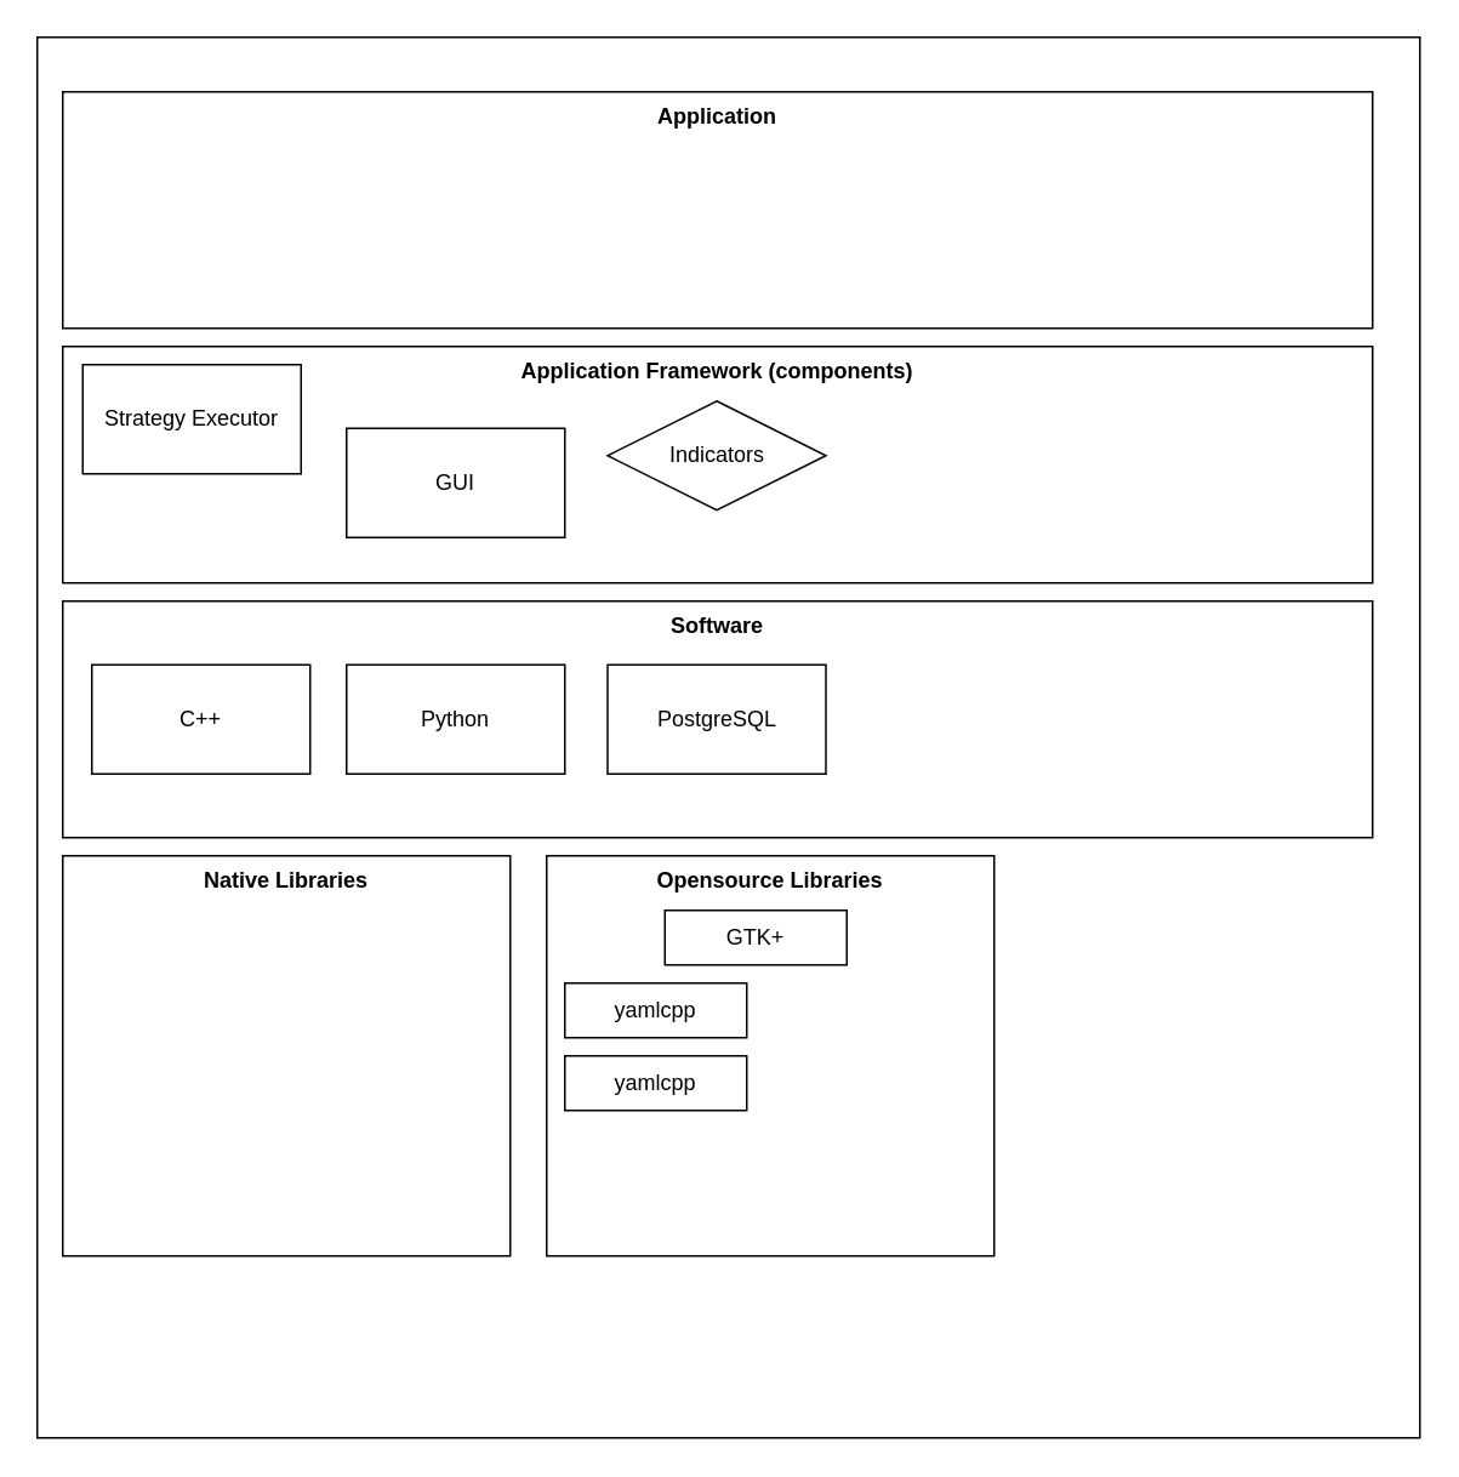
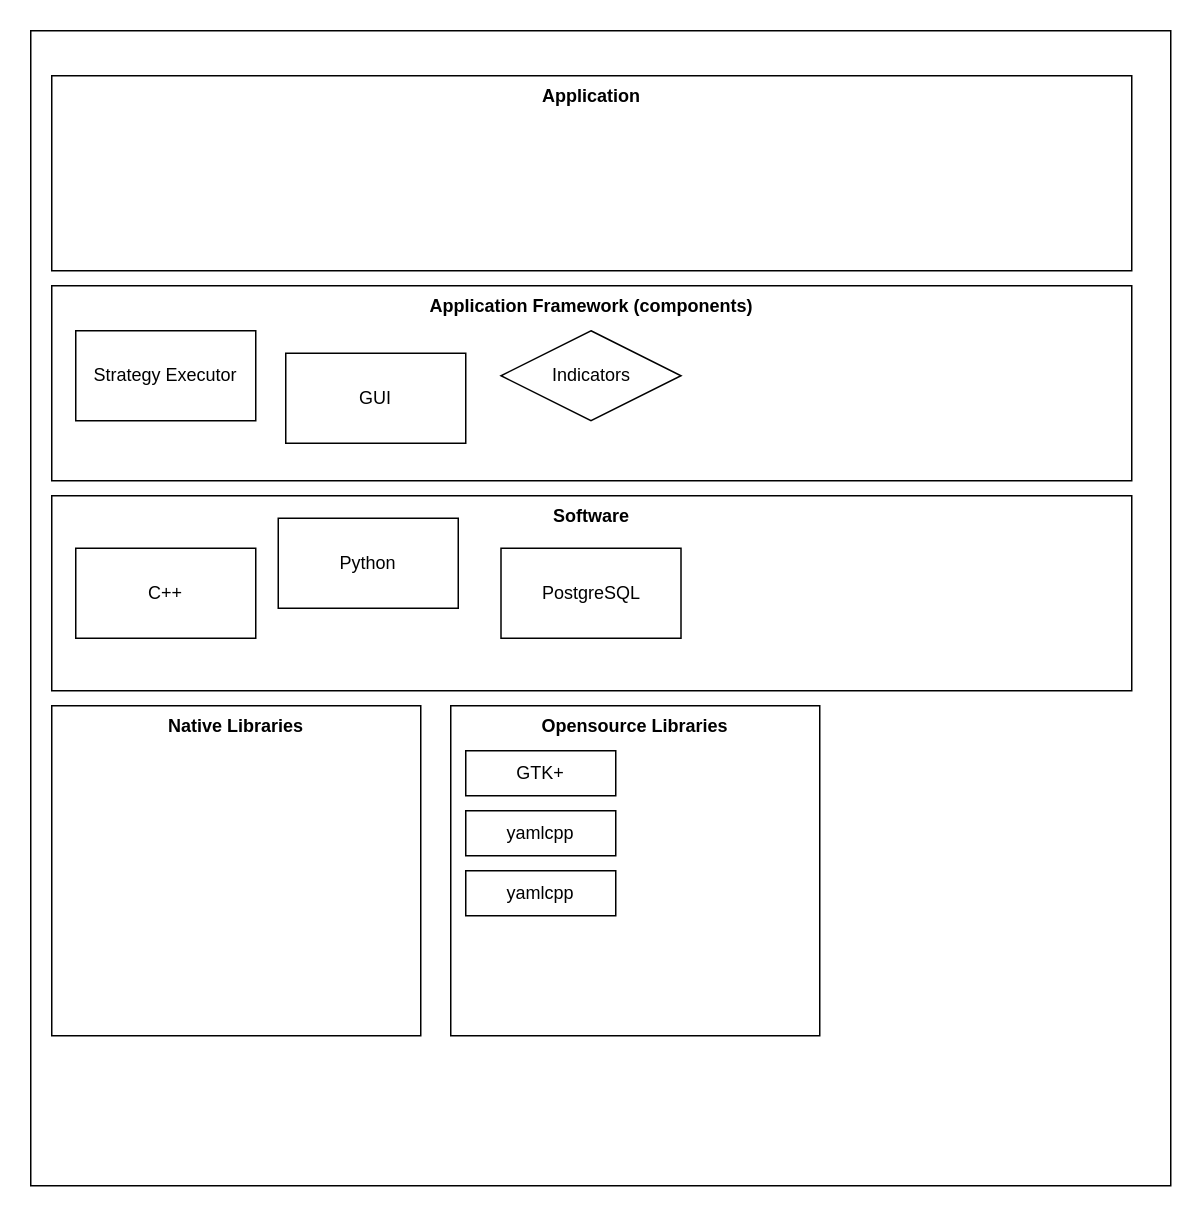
- <mxCell id="6" value="Strategy Executor" style="rounded=0;whiteSpace=wrap;html=1;fillColor=none;strokeColor=#000000;" vertex="1" parent="1"><mxGeometry x="45" y="200" width="120" height="60" as="geometry" /></mxCell>
+ <mxCell id="6" value="Strategy Executor" style="rounded=0;whiteSpace=wrap;html=1;fillColor=none;strokeColor=#000000;" vertex="1" parent="1"><mxGeometry x="50" y="220" width="120" height="60" as="geometry" /></mxCell>
- <mxCell id="12" value="Python" style="rounded=0;whiteSpace=wrap;html=1;fillColor=none;strokeColor=#000000;" vertex="1" parent="1"><mxGeometry x="190" y="365" width="120" height="60" as="geometry" /></mxCell>
+ <mxCell id="12" value="Python" style="rounded=0;whiteSpace=wrap;html=1;fillColor=none;strokeColor=#000000;" vertex="1" parent="1"><mxGeometry x="185" y="345" width="120" height="60" as="geometry" /></mxCell>
- <mxCell id="14" value="GTK+" style="rounded=0;whiteSpace=wrap;html=1;fillColor=none;strokeColor=#000000;" vertex="1" parent="1"><mxGeometry x="365" y="500" width="100" height="30" as="geometry" /></mxCell>
+ <mxCell id="14" value="GTK+" style="rounded=0;whiteSpace=wrap;html=1;fillColor=none;strokeColor=#000000;" vertex="1" parent="1"><mxGeometry x="310" y="500" width="100" height="30" as="geometry" /></mxCell>
